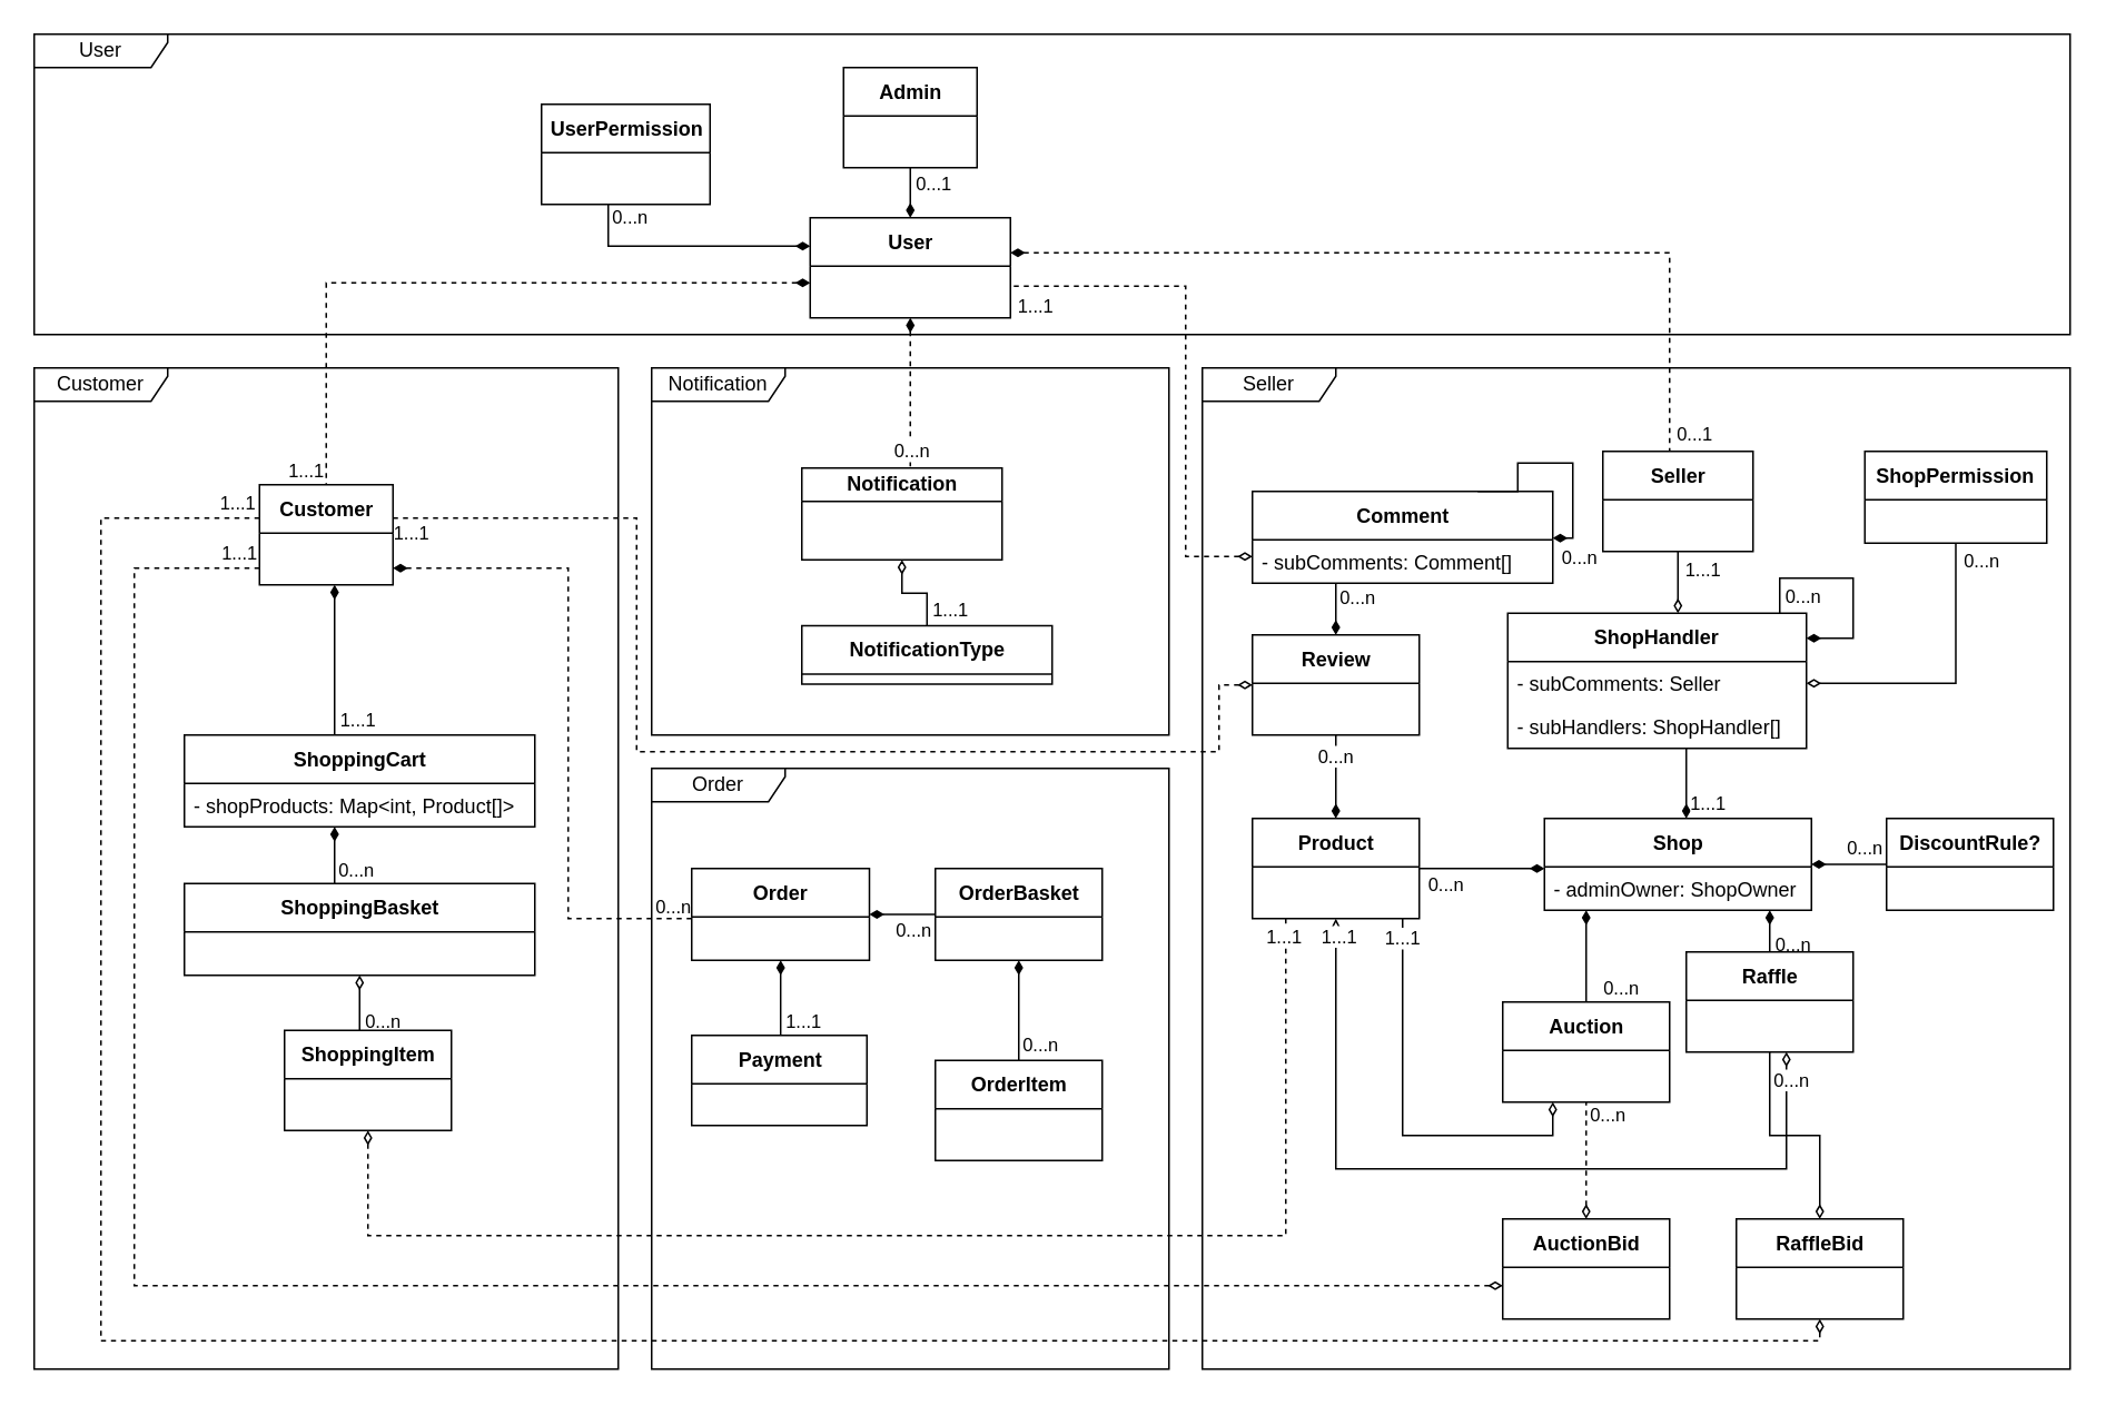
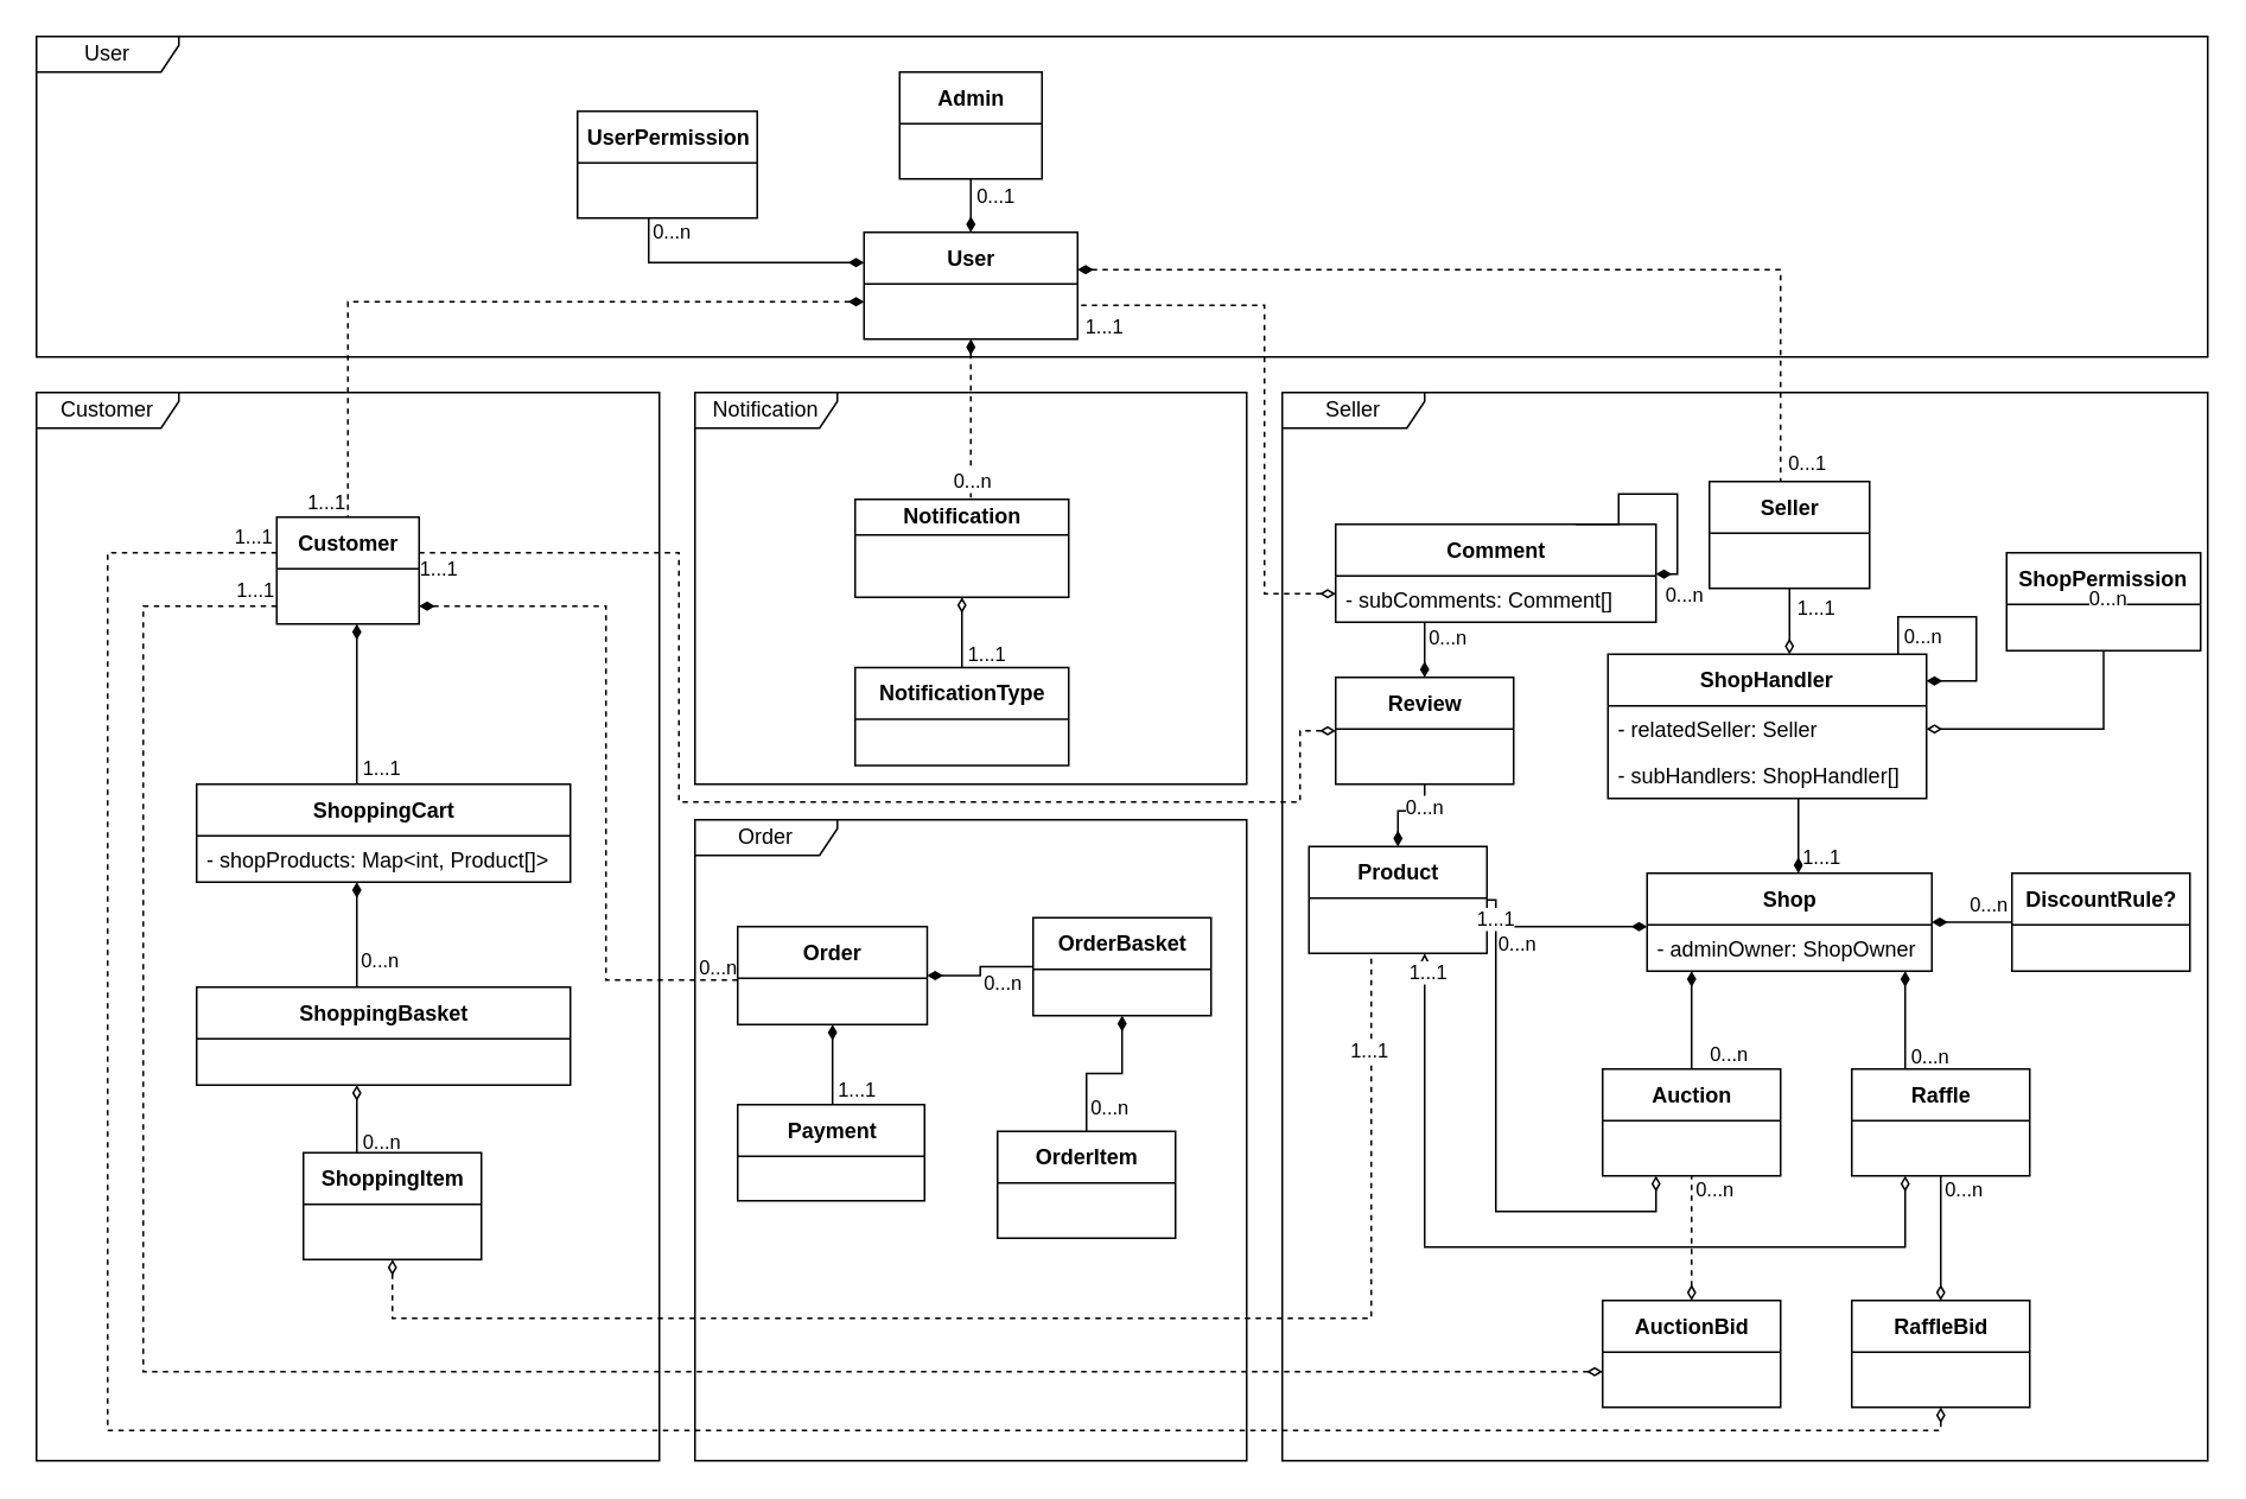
- <mxCell id="91" value="ShopPermission" style="swimlane;fontStyle=1;align=center;verticalAlign=middle;childLayout=stackLayout;horizontal=1;startSize=29;horizontalStack=0;resizeParent=1;resizeParentMax=0;resizeLast=0;collapsible=0;marginBottom=0;html=1;whiteSpace=wrap;" vertex="1" parent="1"><mxGeometry x="1117" y="270" width="109" height="55" as="geometry" /></mxCell>
+ <mxCell id="91" value="ShopPermission" style="swimlane;fontStyle=1;align=center;verticalAlign=middle;childLayout=stackLayout;horizontal=1;startSize=29;horizontalStack=0;resizeParent=1;resizeParentMax=0;resizeLast=0;collapsible=0;marginBottom=0;html=1;whiteSpace=wrap;" vertex="1" parent="1"><mxGeometry x="1127" y="310" width="109" height="55" as="geometry" /></mxCell>
- <mxCell id="61" value="NotificationType" style="swimlane;fontStyle=1;align=center;verticalAlign=middle;childLayout=stackLayout;horizontal=1;startSize=29;horizontalStack=0;resizeParent=1;resizeParentMax=0;resizeLast=0;collapsible=0;marginBottom=0;html=1;" parent="1" vertex="1"><mxGeometry x="480" y="374.5" width="150" height="35" as="geometry" /></mxCell>
+ <mxCell id="61" value="NotificationType" style="swimlane;fontStyle=1;align=center;verticalAlign=middle;childLayout=stackLayout;horizontal=1;startSize=29;horizontalStack=0;resizeParent=1;resizeParentMax=0;resizeLast=0;collapsible=0;marginBottom=0;html=1;" parent="1" vertex="1"><mxGeometry x="480" y="374.5" width="120" height="55" as="geometry" /></mxCell>
- <mxCell id="43" value="- subComments: Seller" style="text;strokeColor=none;fillColor=none;align=left;verticalAlign=top;spacingLeft=4;spacingRight=4;overflow=hidden;rotatable=0;points=[[0,0.5],[1,0.5]];portConstraint=eastwest;" parent="42" vertex="1"><mxGeometry y="29" width="179" height="26" as="geometry" /></mxCell>
+ <mxCell id="43" value="- relatedSeller: Seller" style="text;strokeColor=none;fillColor=none;align=left;verticalAlign=top;spacingLeft=4;spacingRight=4;overflow=hidden;rotatable=0;points=[[0,0.5],[1,0.5]];portConstraint=eastwest;" parent="42" vertex="1"><mxGeometry y="29" width="179" height="26" as="geometry" /></mxCell>
- <mxCell id="51" value="Product" style="swimlane;fontStyle=1;align=center;verticalAlign=middle;childLayout=stackLayout;horizontal=1;startSize=29;horizontalStack=0;resizeParent=1;resizeParentMax=0;resizeLast=0;collapsible=0;marginBottom=0;html=1;" parent="1" vertex="1"><mxGeometry x="750" y="490" width="100" height="60" as="geometry" /></mxCell>
+ <mxCell id="51" value="Product" style="swimlane;fontStyle=1;align=center;verticalAlign=middle;childLayout=stackLayout;horizontal=1;startSize=29;horizontalStack=0;resizeParent=1;resizeParentMax=0;resizeLast=0;collapsible=0;marginBottom=0;html=1;" parent="1" vertex="1"><mxGeometry x="735" y="475" width="100" height="60" as="geometry" /></mxCell>
- <mxCell id="69" value="OrderBasket" style="swimlane;fontStyle=1;align=center;verticalAlign=middle;childLayout=stackLayout;horizontal=1;startSize=29;horizontalStack=0;resizeParent=1;resizeParentMax=0;resizeLast=0;collapsible=0;marginBottom=0;html=1;" parent="1" vertex="1"><mxGeometry x="560" y="520" width="100" height="55" as="geometry" /></mxCell>
+ <mxCell id="69" value="OrderBasket" style="swimlane;fontStyle=1;align=center;verticalAlign=middle;childLayout=stackLayout;horizontal=1;startSize=29;horizontalStack=0;resizeParent=1;resizeParentMax=0;resizeLast=0;collapsible=0;marginBottom=0;html=1;" parent="1" vertex="1"><mxGeometry x="580" y="515" width="100" height="55" as="geometry" /></mxCell>
- <mxCell id="65" value="ShoppingBasket" style="swimlane;fontStyle=1;align=center;verticalAlign=middle;childLayout=stackLayout;horizontal=1;startSize=29;horizontalStack=0;resizeParent=1;resizeParentMax=0;resizeLast=0;collapsible=0;marginBottom=0;html=1;" parent="1" vertex="1"><mxGeometry x="110" y="529" width="210" height="55" as="geometry" /></mxCell>
+ <mxCell id="65" value="ShoppingBasket" style="swimlane;fontStyle=1;align=center;verticalAlign=middle;childLayout=stackLayout;horizontal=1;startSize=29;horizontalStack=0;resizeParent=1;resizeParentMax=0;resizeLast=0;collapsible=0;marginBottom=0;html=1;" parent="1" vertex="1"><mxGeometry x="110" y="554" width="210" height="55" as="geometry" /></mxCell>
- <mxCell id="85" value="Raffle" style="swimlane;fontStyle=1;align=center;verticalAlign=middle;childLayout=stackLayout;horizontal=1;startSize=29;horizontalStack=0;resizeParent=1;resizeParentMax=0;resizeLast=0;collapsible=0;marginBottom=0;html=1;" parent="1" vertex="1"><mxGeometry x="1010" y="570" width="100" height="60" as="geometry" /></mxCell>
+ <mxCell id="85" value="Raffle" style="swimlane;fontStyle=1;align=center;verticalAlign=middle;childLayout=stackLayout;horizontal=1;startSize=29;horizontalStack=0;resizeParent=1;resizeParentMax=0;resizeLast=0;collapsible=0;marginBottom=0;html=1;" parent="1" vertex="1"><mxGeometry x="1040" y="600" width="100" height="60" as="geometry" /></mxCell>
- <mxCell id="66" value="ShoppingItem" style="swimlane;fontStyle=1;align=center;verticalAlign=middle;childLayout=stackLayout;horizontal=1;startSize=29;horizontalStack=0;resizeParent=1;resizeParentMax=0;resizeLast=0;collapsible=0;marginBottom=0;html=1;" parent="1" vertex="1"><mxGeometry x="170" y="617" width="100" height="60" as="geometry" /></mxCell>
+ <mxCell id="66" value="ShoppingItem" style="swimlane;fontStyle=1;align=center;verticalAlign=middle;childLayout=stackLayout;horizontal=1;startSize=29;horizontalStack=0;resizeParent=1;resizeParentMax=0;resizeLast=0;collapsible=0;marginBottom=0;html=1;" parent="1" vertex="1"><mxGeometry x="170" y="647" width="100" height="60" as="geometry" /></mxCell>
